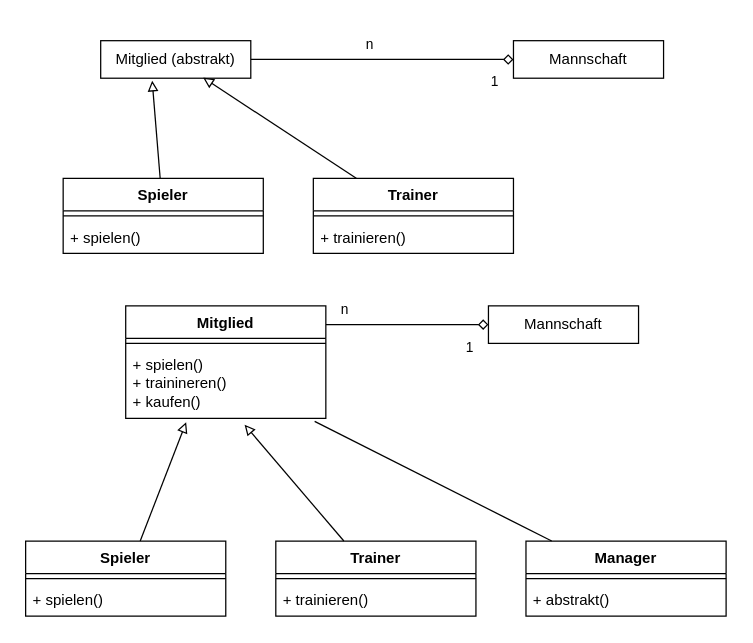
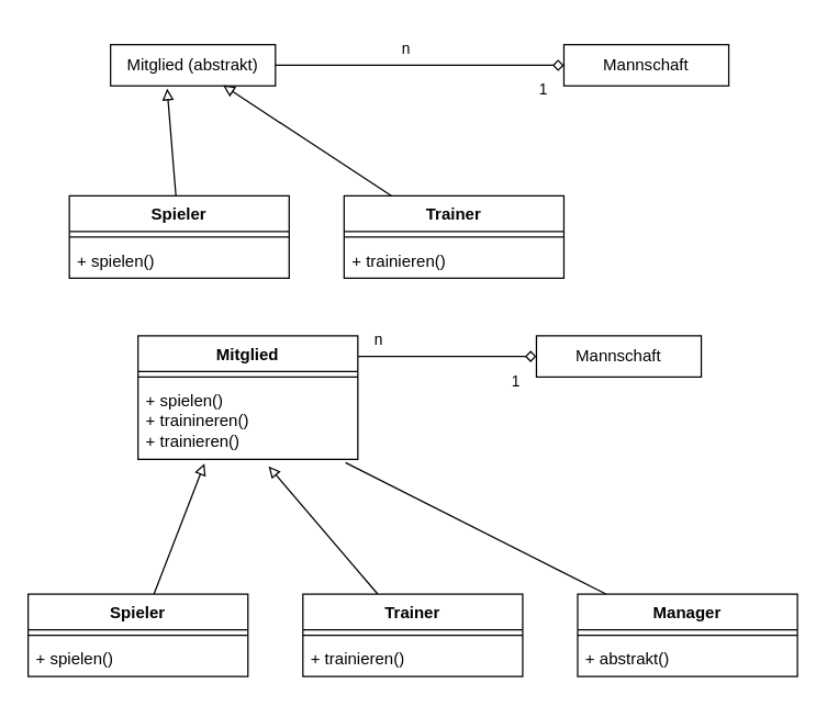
- <mxCell id="32" value="+ spielen()&lt;br&gt;+ trainineren()&lt;br&gt;+ kaufen()" style="text;strokeColor=none;fillColor=none;align=left;verticalAlign=top;spacingLeft=4;spacingRight=4;overflow=hidden;rotatable=0;points=[[0,0.5],[1,0.5]];portConstraint=eastwest;whiteSpace=wrap;html=1;" vertex="1" parent="30"><mxGeometry y="34" width="160" height="56" as="geometry" /></mxCell>
+ <mxCell id="32" value="+ spielen()&lt;br&gt;+ trainineren()&lt;br&gt;+ trainieren()" style="text;strokeColor=none;fillColor=none;align=left;verticalAlign=top;spacingLeft=4;spacingRight=4;overflow=hidden;rotatable=0;points=[[0,0.5],[1,0.5]];portConstraint=eastwest;whiteSpace=wrap;html=1;" vertex="1" parent="30"><mxGeometry y="34" width="160" height="56" as="geometry" /></mxCell>
